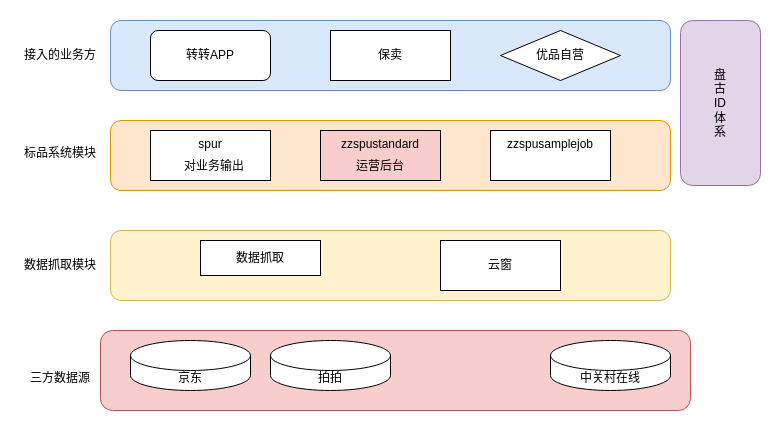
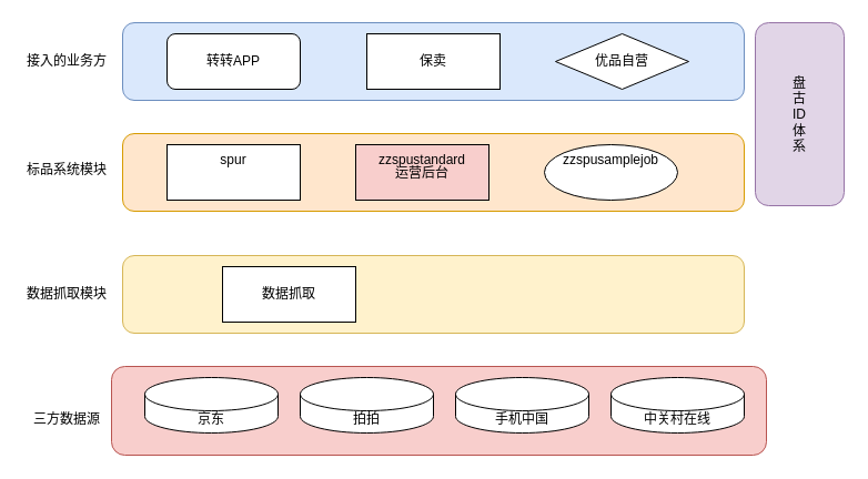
- <mxCell id="17" value="zzspusamplejob" style="rounded=0;whiteSpace=wrap;html=1;verticalAlign=top;" vertex="1" parent="1"><mxGeometry x="490" y="130" width="120" height="50" as="geometry" /></mxCell>
+ <mxCell id="17" value="zzspusamplejob" style="ellipse;whiteSpace=wrap;html=1;verticalAlign=top;" vertex="1" parent="1"><mxGeometry x="490" y="130" width="120" height="50" as="geometry" /></mxCell>
- <mxCell id="24" value="对业务输出" style="text;html=1;strokeColor=none;fillColor=none;align=center;verticalAlign=middle;whiteSpace=wrap;rounded=0;" vertex="1" parent="1"><mxGeometry x="181" y="156" width="66" height="20" as="geometry" /></mxCell>
- <mxCell id="25" value="运营后台" style="text;html=1;strokeColor=none;fillColor=none;align=center;verticalAlign=middle;whiteSpace=wrap;rounded=0;" vertex="1" parent="1"><mxGeometry x="347" y="156" width="66" height="20" as="geometry" /></mxCell>
+ <mxCell id="25" value="运营后台" style="text;html=1;strokeColor=none;fillColor=none;align=center;verticalAlign=middle;whiteSpace=wrap;rounded=0;" vertex="1" parent="1"><mxGeometry x="347" y="146" width="66" height="20" as="geometry" /></mxCell>
- <mxCell id="10" value="数据抓取" style="rounded=0;whiteSpace=wrap;html=1;" parent="1" vertex="1"><mxGeometry x="200" y="240" width="120" height="35" as="geometry" /></mxCell>
+ <mxCell id="10" value="数据抓取" style="rounded=0;whiteSpace=wrap;html=1;" parent="1" vertex="1"><mxGeometry x="200" y="240" width="120" height="50" as="geometry" /></mxCell>
- <mxCell id="11" value="云窗" style="rounded=0;whiteSpace=wrap;html=1;" parent="1" vertex="1"><mxGeometry x="440" y="240" width="120" height="50" as="geometry" /></mxCell>
+ <mxCell id="14" value="手机中国" style="shape=cylinder3;whiteSpace=wrap;html=1;boundedLbl=1;backgroundOutline=1;size=15;rounded=1;" vertex="1" parent="1"><mxGeometry x="410" y="340" width="120" height="50" as="geometry" /></mxCell>
